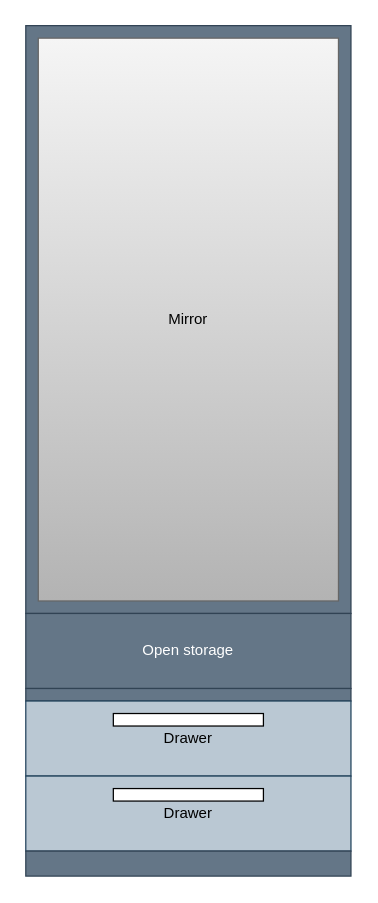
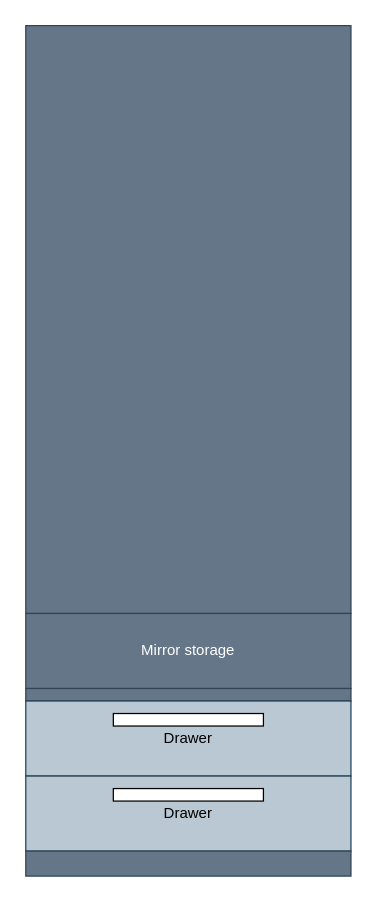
- <mxCell id="8" value="Mirror" style="rounded=0;whiteSpace=wrap;html=1;fillColor=#f5f5f5;gradientColor=#b3b3b3;strokeColor=#666666;" vertex="1" parent="1"><mxGeometry x="30" y="30" width="240" height="450" as="geometry" /></mxCell>
- <mxCell id="3" value="Open storage" style="rounded=0;whiteSpace=wrap;html=1;fillColor=#647687;fontColor=#ffffff;strokeColor=#314354;" vertex="1" parent="1"><mxGeometry x="20" y="490" width="260" height="60" as="geometry" /></mxCell>
+ <mxCell id="3" value="Mirror storage" style="rounded=0;whiteSpace=wrap;html=1;fillColor=#647687;fontColor=#ffffff;strokeColor=#314354;" vertex="1" parent="1"><mxGeometry x="20" y="490" width="260" height="60" as="geometry" /></mxCell>
